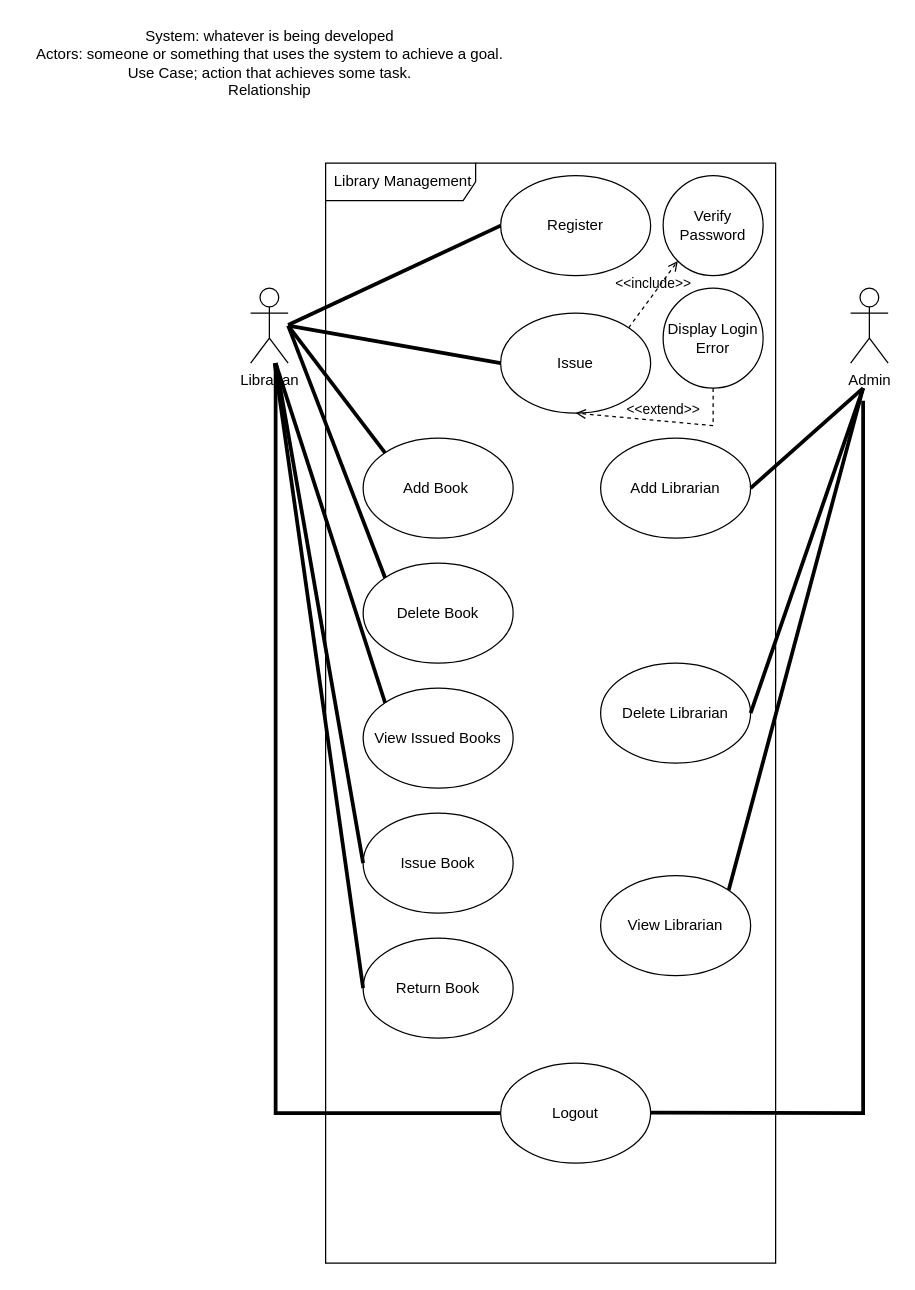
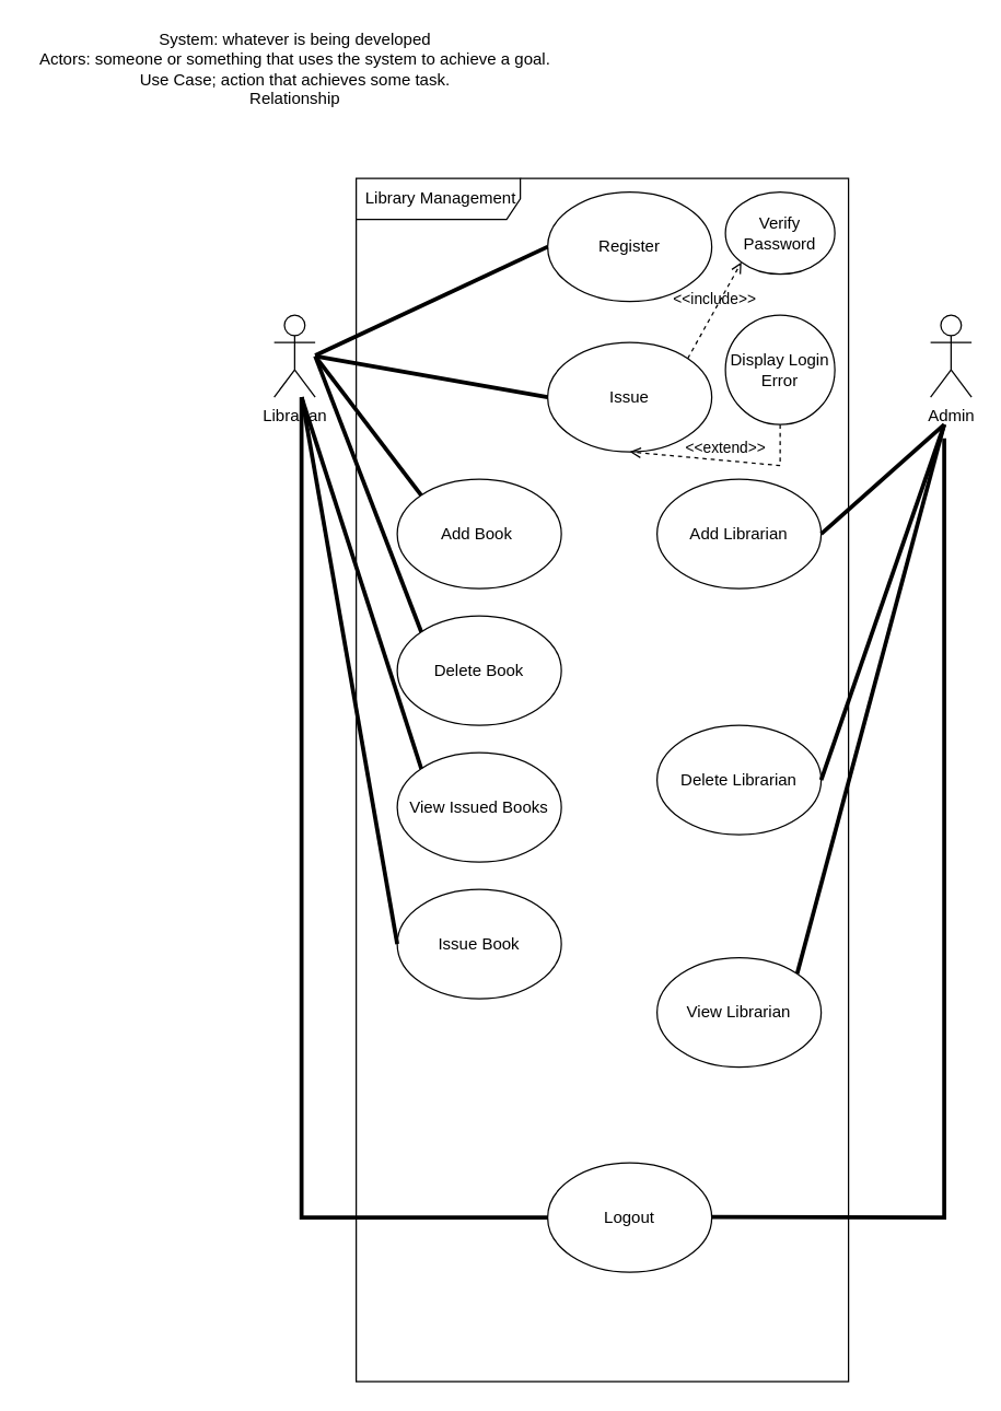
- <mxCell id="30" value="Verify Password" style="ellipse;whiteSpace=wrap;html=1;" vertex="1" parent="1"><mxGeometry x="530" y="140" width="80" height="80" as="geometry" /></mxCell>
+ <mxCell id="30" value="Verify Password" style="ellipse;whiteSpace=wrap;html=1;" vertex="1" parent="1"><mxGeometry x="530" y="140" width="80" height="60" as="geometry" /></mxCell>
- <mxCell id="23" value="" style="endArrow=none;startArrow=none;endFill=0;startFill=0;endSize=8;html=1;verticalAlign=bottom;labelBackgroundColor=none;strokeWidth=3;rounded=0;entryX=0;entryY=0.5;entryDx=0;entryDy=0;" edge="1" parent="1" source="3" target="12"><mxGeometry width="160" relative="1" as="geometry"><mxPoint y="839.5" as="sourcePoint" x="140" /><mxPoint x="310" y="780" as="targetPoint" /></mxGeometry></mxCell>
- <mxCell id="12" value="Return Book" style="ellipse;whiteSpace=wrap;html=1;" vertex="1" parent="1"><mxGeometry x="290" y="750" width="120" height="80" as="geometry" /></mxCell>
